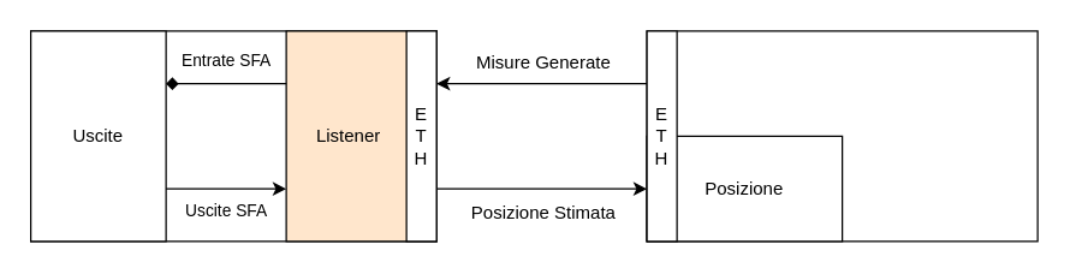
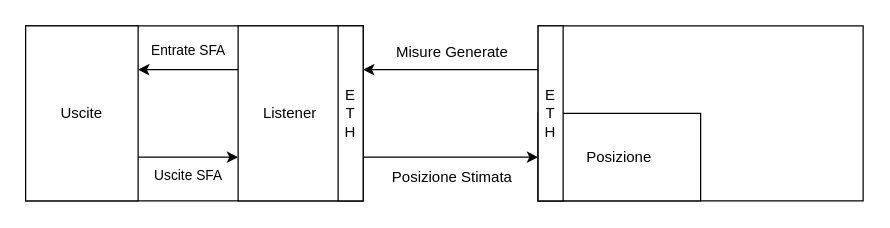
- <mxCell id="9" value="Entrate SFA" style="endArrow=diamond;html=1;exitX=0;exitY=0.25;exitDx=0;exitDy=0;entryX=1;entryY=0.25;entryDx=0;entryDy=0;" edge="1" parent="1" source="3" target="8"><mxGeometry y="-15" width="50" height="50" relative="1" as="geometry"><mxPoint x="20" y="310" as="sourcePoint" /><mxPoint x="70" y="260" as="targetPoint" /><Array as="points" /><mxPoint as="offset" /></mxGeometry></mxCell>
+ <mxCell id="9" value="Entrate SFA" style="endArrow=classic;html=1;exitX=0;exitY=0.25;exitDx=0;exitDy=0;entryX=1;entryY=0.25;entryDx=0;entryDy=0;" edge="1" parent="1" source="3" target="8"><mxGeometry y="-15" width="50" height="50" relative="1" as="geometry"><mxPoint x="20" y="310" as="sourcePoint" /><mxPoint x="70" y="260" as="targetPoint" /><Array as="points" /><mxPoint as="offset" /></mxGeometry></mxCell>
- <mxCell id="3" value="Listener&amp;nbsp; &amp;nbsp; &amp;nbsp;" style="rounded=0;whiteSpace=wrap;html=1;fillColor=#ffe6cc;" vertex="1" parent="1"><mxGeometry x="190" y="20" width="100" height="140" as="geometry" /></mxCell>
+ <mxCell id="3" value="Listener&amp;nbsp; &amp;nbsp; &amp;nbsp;" style="rounded=0;whiteSpace=wrap;html=1;" vertex="1" parent="1"><mxGeometry x="190" y="20" width="100" height="140" as="geometry" /></mxCell>
